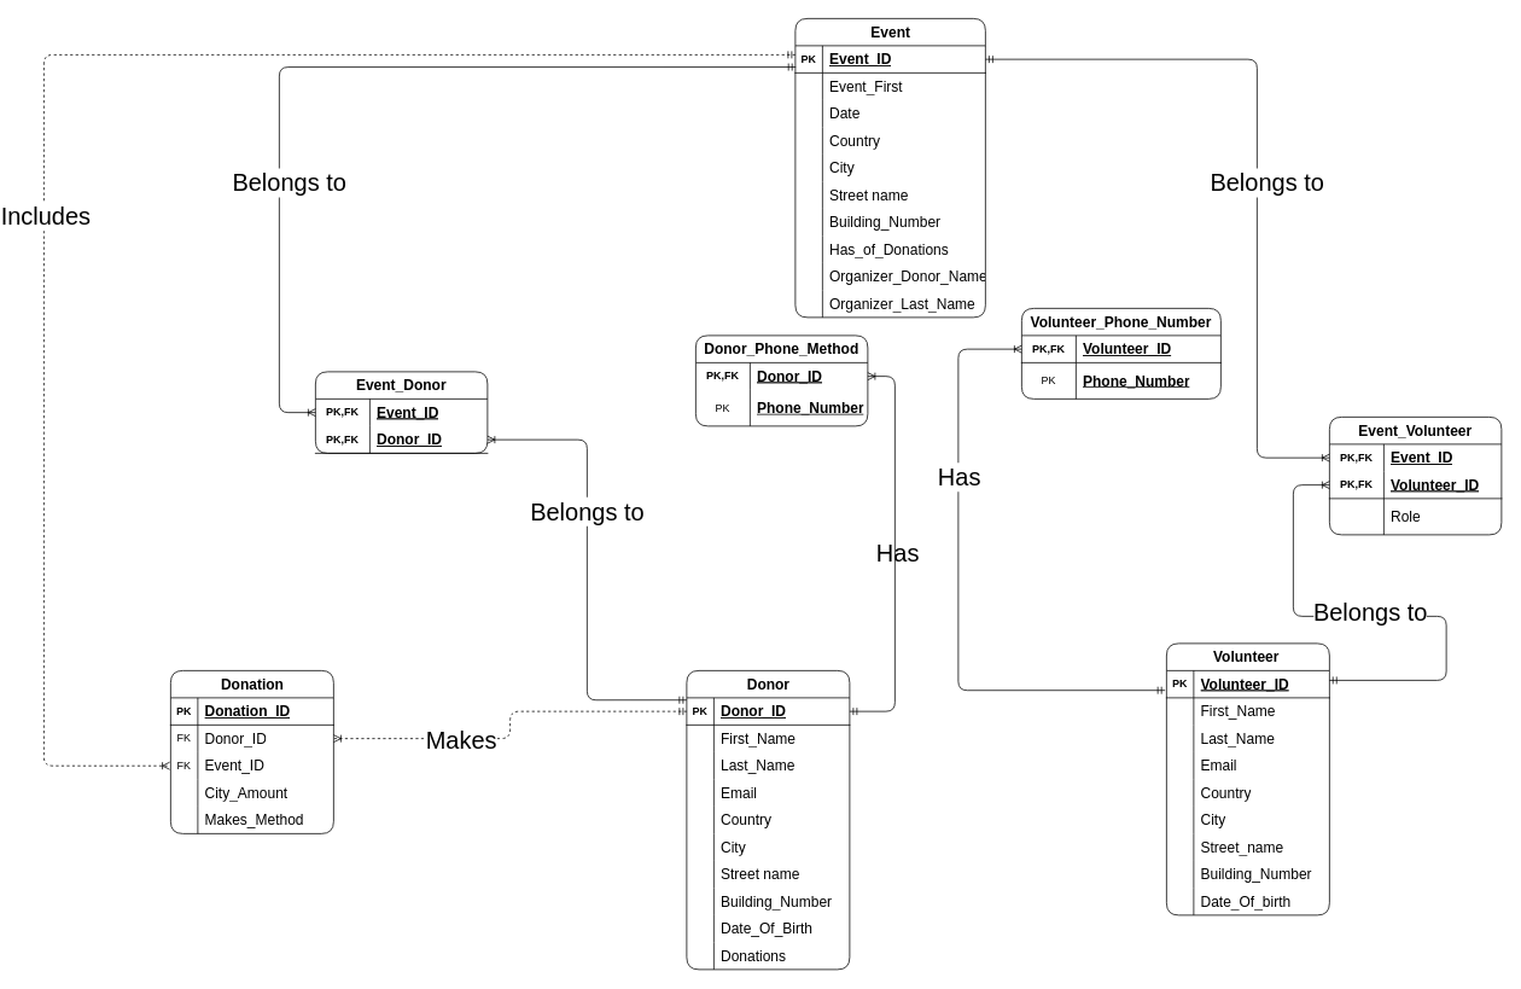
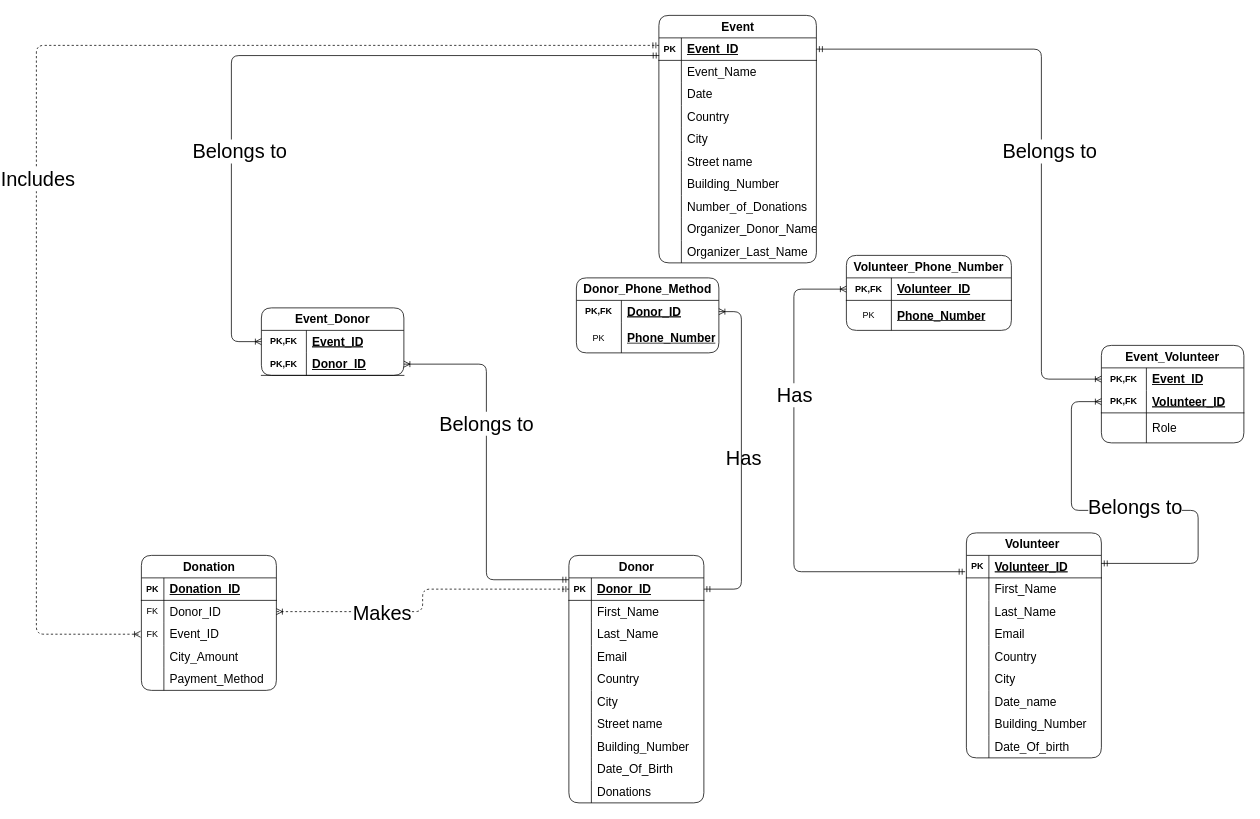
- <mxCell id="36" value="&lt;span style=&quot;font-size:12.0pt;font-family:&amp;quot;Aptos&amp;quot;,sans-serif;&lt;br/&gt;mso-ascii-theme-font:minor-latin;mso-fareast-font-family:&amp;quot;Times New Roman&amp;quot;;&lt;br/&gt;mso-fareast-theme-font:minor-fareast;mso-hansi-theme-font:minor-latin;&lt;br/&gt;mso-bidi-font-family:Arial;mso-ligatures:none;mso-ansi-language:#4C09;&lt;br/&gt;mso-fareast-language:#4C09;mso-bidi-language:AR-JO&quot;&gt;Event_First&lt;/span&gt;" style="shape=partialRectangle;connectable=0;fillColor=none;top=0;left=0;bottom=0;right=0;align=left;spacingLeft=6;overflow=hidden;whiteSpace=wrap;html=1;rounded=1;labelBackgroundColor=none;" parent="34" vertex="1"><mxGeometry x="30" width="180" height="30" as="geometry"><mxRectangle width="180" height="30" as="alternateBounds" /></mxGeometry></mxCell>
+ <mxCell id="36" value="&lt;span style=&quot;font-size:12.0pt;font-family:&amp;quot;Aptos&amp;quot;,sans-serif;&lt;br/&gt;mso-ascii-theme-font:minor-latin;mso-fareast-font-family:&amp;quot;Times New Roman&amp;quot;;&lt;br/&gt;mso-fareast-theme-font:minor-fareast;mso-hansi-theme-font:minor-latin;&lt;br/&gt;mso-bidi-font-family:Arial;mso-ligatures:none;mso-ansi-language:#4C09;&lt;br/&gt;mso-fareast-language:#4C09;mso-bidi-language:AR-JO&quot;&gt;Event_Name&lt;/span&gt;" style="shape=partialRectangle;connectable=0;fillColor=none;top=0;left=0;bottom=0;right=0;align=left;spacingLeft=6;overflow=hidden;whiteSpace=wrap;html=1;rounded=1;labelBackgroundColor=none;" parent="34" vertex="1"><mxGeometry x="30" width="180" height="30" as="geometry"><mxRectangle width="180" height="30" as="alternateBounds" /></mxGeometry></mxCell>
- <mxCell id="54" value="&lt;span style=&quot;font-size:12.0pt;font-family:&amp;quot;Aptos&amp;quot;,sans-serif;&lt;br/&gt;mso-ascii-theme-font:minor-latin;mso-fareast-font-family:&amp;quot;Times New Roman&amp;quot;;&lt;br/&gt;mso-fareast-theme-font:minor-fareast;mso-hansi-theme-font:minor-latin;&lt;br/&gt;mso-bidi-font-family:Arial;mso-ligatures:none;mso-ansi-language:#4C09;&lt;br/&gt;mso-fareast-language:#4C09;mso-bidi-language:AR-JO&quot;&gt;Has_of_Donations&lt;/span&gt;" style="shape=partialRectangle;connectable=0;fillColor=none;top=0;left=0;bottom=0;right=0;align=left;spacingLeft=6;overflow=hidden;whiteSpace=wrap;html=1;rounded=1;labelBackgroundColor=none;" parent="52" vertex="1"><mxGeometry x="30" width="180" height="30" as="geometry"><mxRectangle width="180" height="30" as="alternateBounds" /></mxGeometry></mxCell>
+ <mxCell id="54" value="&lt;span style=&quot;font-size:12.0pt;font-family:&amp;quot;Aptos&amp;quot;,sans-serif;&lt;br/&gt;mso-ascii-theme-font:minor-latin;mso-fareast-font-family:&amp;quot;Times New Roman&amp;quot;;&lt;br/&gt;mso-fareast-theme-font:minor-fareast;mso-hansi-theme-font:minor-latin;&lt;br/&gt;mso-bidi-font-family:Arial;mso-ligatures:none;mso-ansi-language:#4C09;&lt;br/&gt;mso-fareast-language:#4C09;mso-bidi-language:AR-JO&quot;&gt;Number_of_Donations&lt;/span&gt;" style="shape=partialRectangle;connectable=0;fillColor=none;top=0;left=0;bottom=0;right=0;align=left;spacingLeft=6;overflow=hidden;whiteSpace=wrap;html=1;rounded=1;labelBackgroundColor=none;" parent="52" vertex="1"><mxGeometry x="30" width="180" height="30" as="geometry"><mxRectangle width="180" height="30" as="alternateBounds" /></mxGeometry></mxCell>
- <mxCell id="83" value="&lt;span style=&quot;font-family: Aptos, sans-serif; font-size: 16px;&quot;&gt;Makes_Method&lt;/span&gt;" style="shape=partialRectangle;connectable=0;fillColor=none;top=0;left=0;bottom=0;right=0;align=left;spacingLeft=6;overflow=hidden;whiteSpace=wrap;html=1;rounded=1;labelBackgroundColor=none;" parent="81" vertex="1"><mxGeometry x="30" width="150" height="30" as="geometry"><mxRectangle width="150" height="30" as="alternateBounds" /></mxGeometry></mxCell>
+ <mxCell id="83" value="&lt;span style=&quot;font-family: Aptos, sans-serif; font-size: 16px;&quot;&gt;Payment_Method&lt;/span&gt;" style="shape=partialRectangle;connectable=0;fillColor=none;top=0;left=0;bottom=0;right=0;align=left;spacingLeft=6;overflow=hidden;whiteSpace=wrap;html=1;rounded=1;labelBackgroundColor=none;" parent="81" vertex="1"><mxGeometry x="30" width="150" height="30" as="geometry"><mxRectangle width="150" height="30" as="alternateBounds" /></mxGeometry></mxCell>
- <mxCell id="23" value="&lt;span style=&quot;font-family: Aptos, sans-serif; font-size: 16px;&quot;&gt;Street_name&lt;/span&gt;" style="shape=partialRectangle;connectable=0;fillColor=none;top=0;left=0;bottom=0;right=0;align=left;spacingLeft=6;overflow=hidden;whiteSpace=wrap;html=1;rounded=1;labelBackgroundColor=none;" parent="21" vertex="1"><mxGeometry x="30" width="150" height="30" as="geometry"><mxRectangle width="150" height="30" as="alternateBounds" /></mxGeometry></mxCell>
+ <mxCell id="23" value="&lt;span style=&quot;font-family: Aptos, sans-serif; font-size: 16px;&quot;&gt;Date_name&lt;/span&gt;" style="shape=partialRectangle;connectable=0;fillColor=none;top=0;left=0;bottom=0;right=0;align=left;spacingLeft=6;overflow=hidden;whiteSpace=wrap;html=1;rounded=1;labelBackgroundColor=none;" parent="21" vertex="1"><mxGeometry x="30" width="150" height="30" as="geometry"><mxRectangle width="150" height="30" as="alternateBounds" /></mxGeometry></mxCell>
